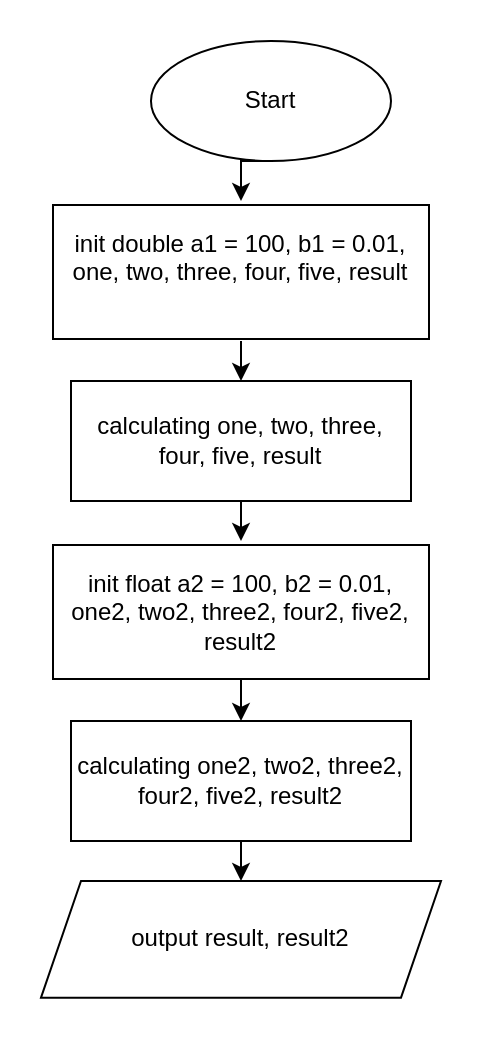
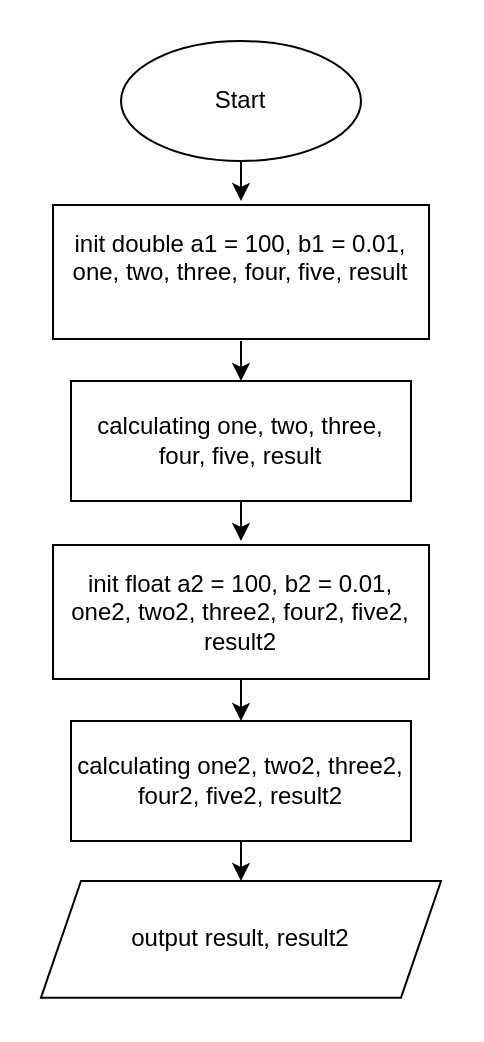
- <mxCell id="3" value="Start" style="ellipse;whiteSpace=wrap;html=1;" parent="1" vertex="1"><mxGeometry x="75" y="20" width="120" height="60" as="geometry" /></mxCell>
+ <mxCell id="3" value="Start" style="ellipse;whiteSpace=wrap;html=1;" parent="1" vertex="1"><mxGeometry x="60" y="20" width="120" height="60" as="geometry" /></mxCell>
